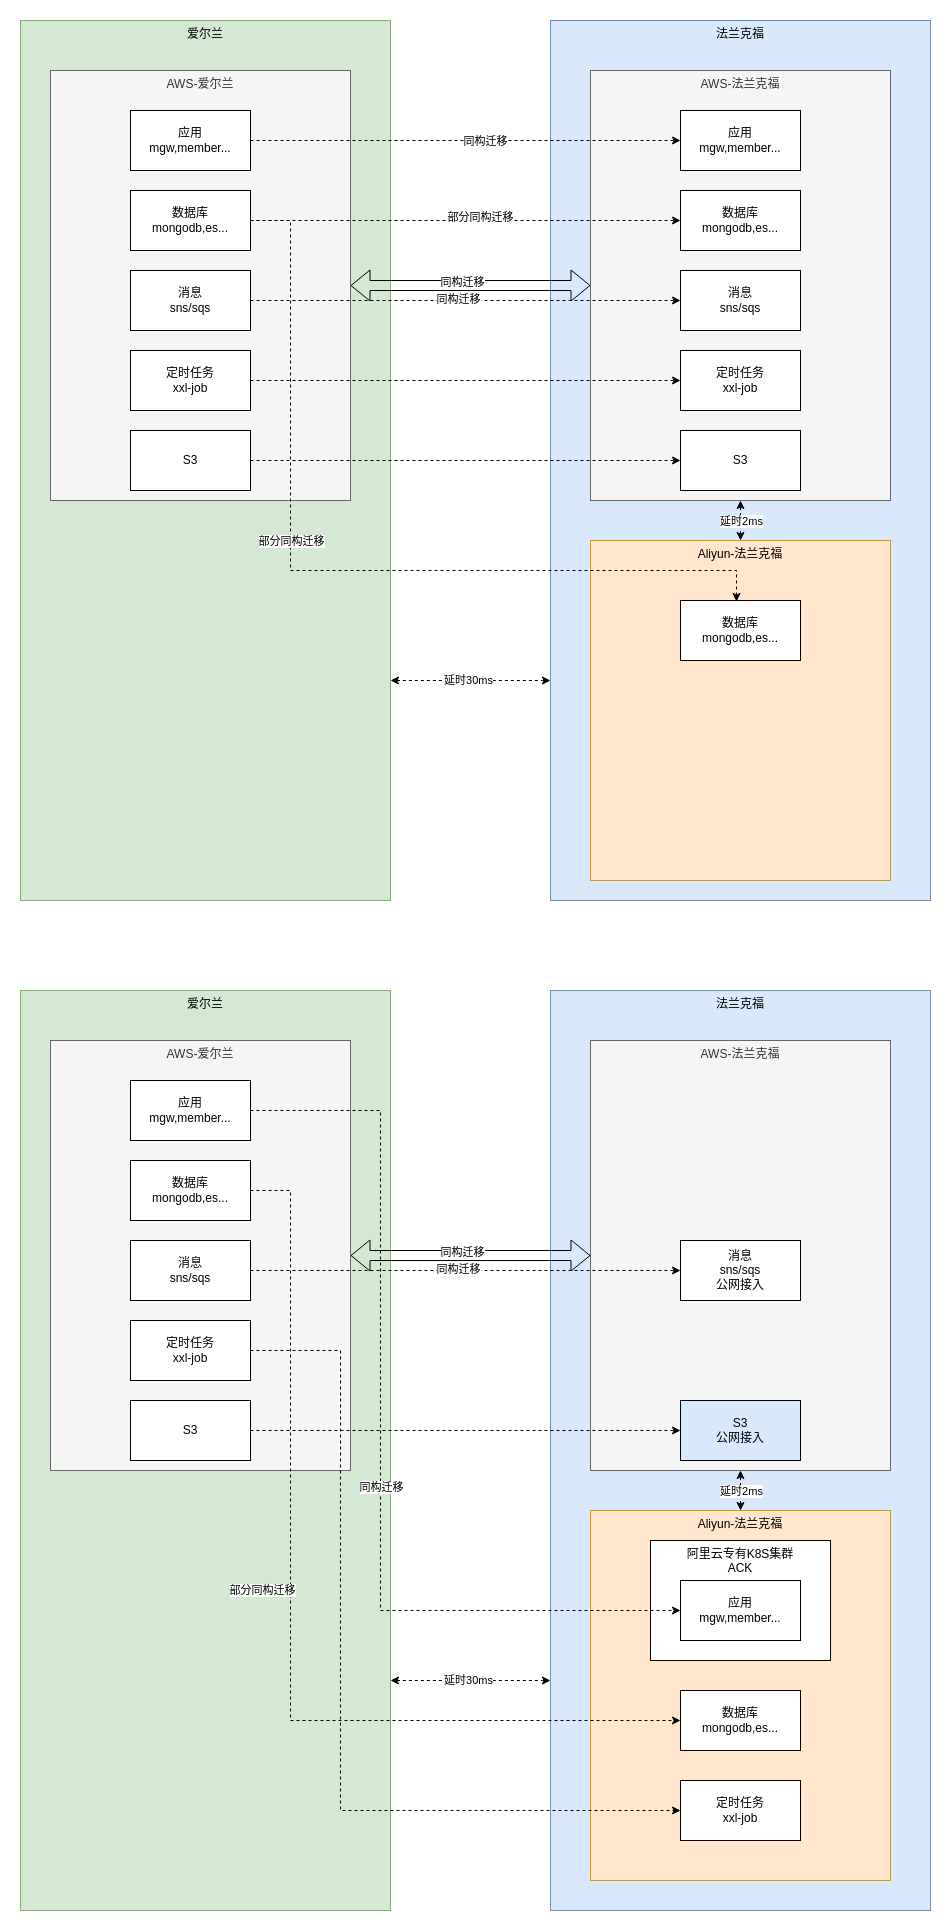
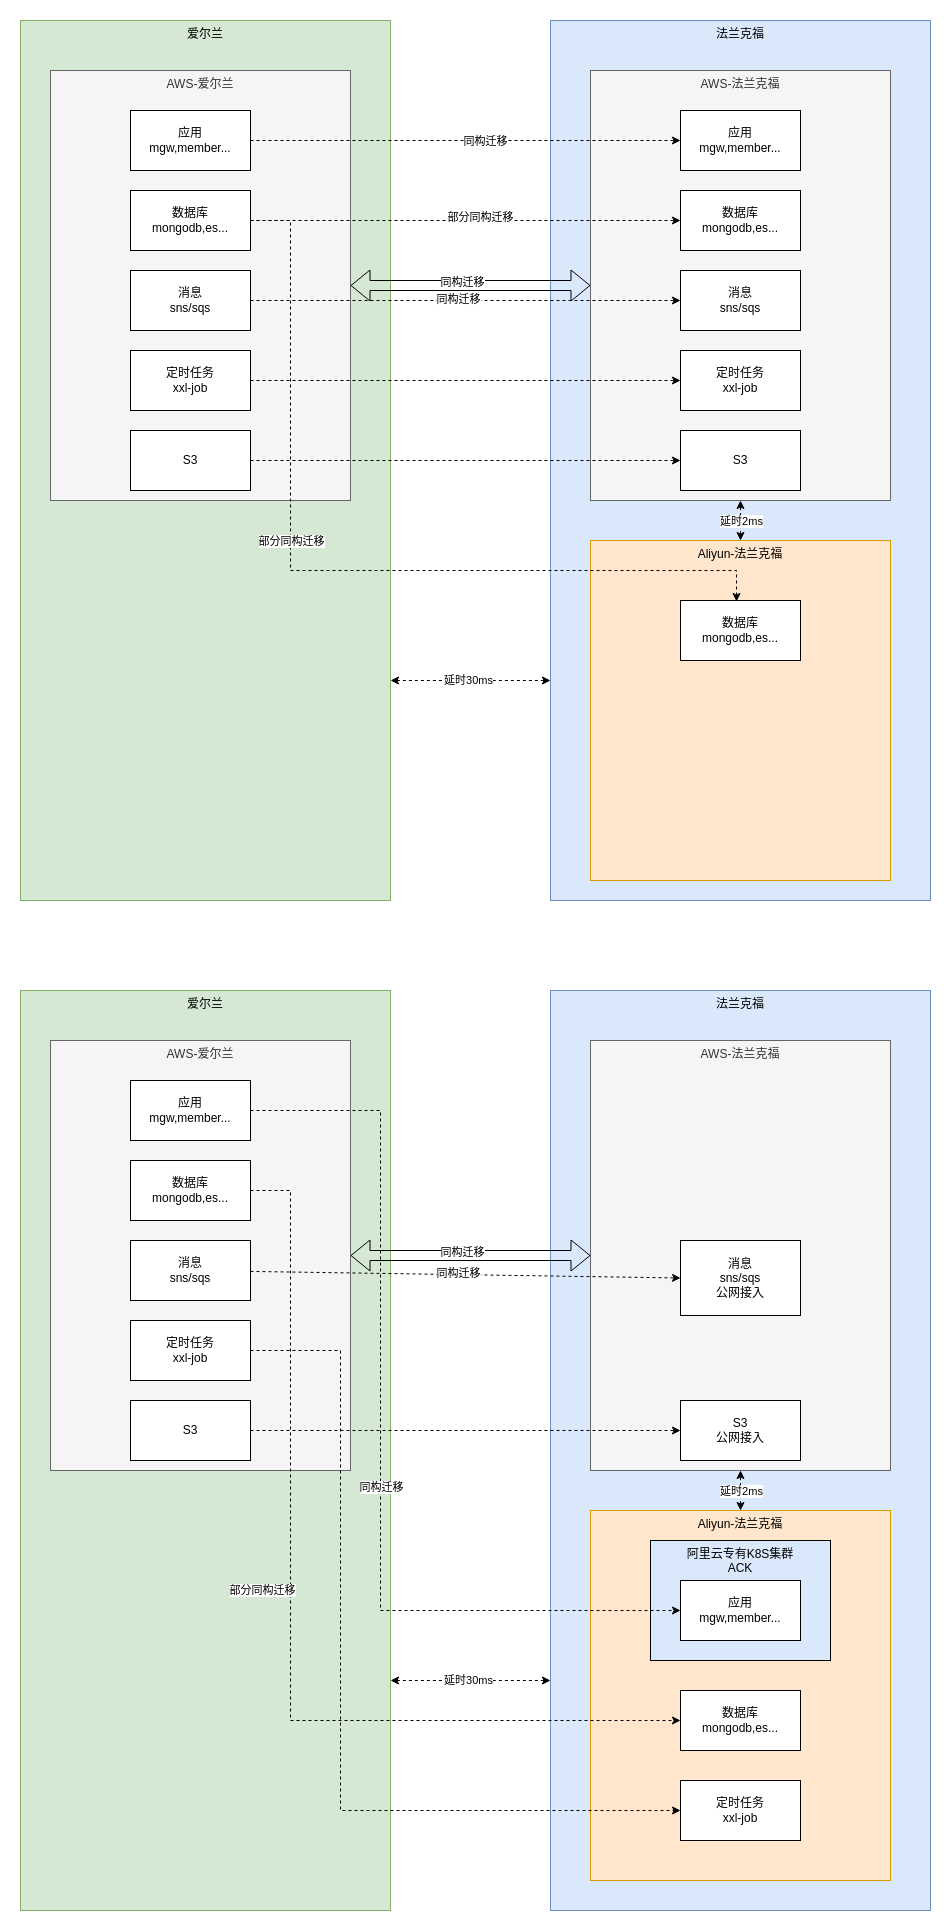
- <mxCell id="59" value="消息&lt;br&gt;sns/sqs&lt;br&gt;公网接入" style="rounded=0;whiteSpace=wrap;html=1;" vertex="1" parent="1"><mxGeometry x="680" y="1240" width="120" height="60" as="geometry" /></mxCell>
+ <mxCell id="59" value="消息&lt;br&gt;sns/sqs&lt;br&gt;公网接入" style="rounded=0;whiteSpace=wrap;html=1;" vertex="1" parent="1"><mxGeometry x="680" y="1240" width="120" height="75" as="geometry" /></mxCell>
- <mxCell id="63" value="S3&lt;br&gt;公网接入" style="rounded=0;whiteSpace=wrap;html=1;fillColor=#dae8fc;" vertex="1" parent="1"><mxGeometry x="680" y="1400" width="120" height="60" as="geometry" /></mxCell>
+ <mxCell id="63" value="S3&lt;br&gt;公网接入" style="rounded=0;whiteSpace=wrap;html=1;" vertex="1" parent="1"><mxGeometry x="680" y="1400" width="120" height="60" as="geometry" /></mxCell>
- <mxCell id="4" value="阿里云专有K8S集群&lt;br&gt;ACK" style="rounded=0;whiteSpace=wrap;html=1;verticalAlign=top;" vertex="1" parent="1"><mxGeometry x="650" y="1540" width="180" height="120" as="geometry" /></mxCell>
+ <mxCell id="4" value="阿里云专有K8S集群&lt;br&gt;ACK" style="rounded=0;whiteSpace=wrap;html=1;verticalAlign=top;fillColor=#dae8fc;" vertex="1" parent="1"><mxGeometry x="650" y="1540" width="180" height="120" as="geometry" /></mxCell>
